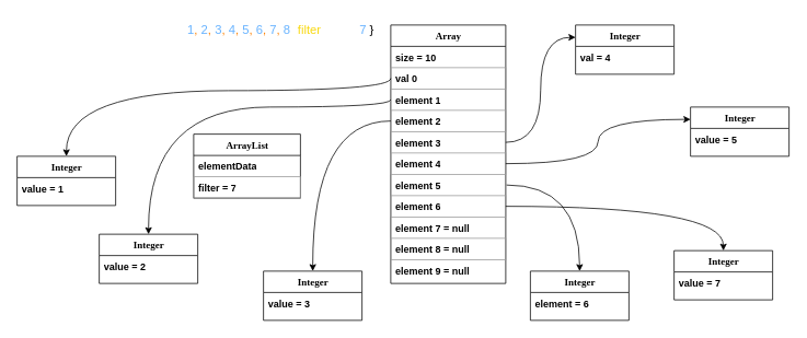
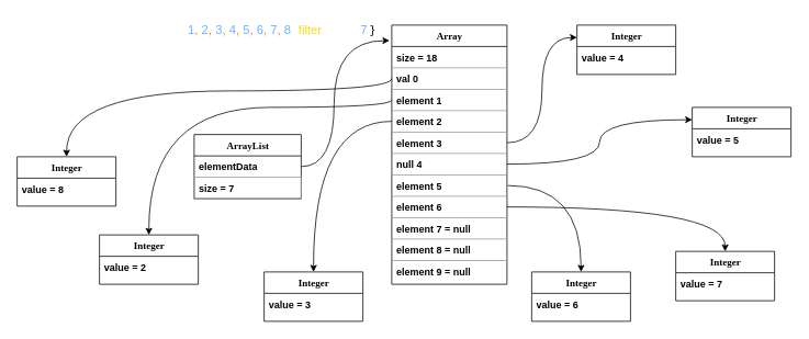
- <mxCell id="6" value="size = 10" style="text;html=1;align=left;verticalAlign=top;spacingLeft=4;spacingRight=4;whiteSpace=wrap;overflow=hidden;rotatable=0;points=[[0,0.5],[1,0.5]];portConstraint=eastwest;fontColor=#000000;fontStyle=1" parent="5" vertex="1"><mxGeometry y="26" width="140" height="26" as="geometry" /></mxCell>
+ <mxCell id="6" value="size = 18" style="text;html=1;align=left;verticalAlign=top;spacingLeft=4;spacingRight=4;whiteSpace=wrap;overflow=hidden;rotatable=0;points=[[0,0.5],[1,0.5]];portConstraint=eastwest;fontColor=#000000;fontStyle=1" parent="5" vertex="1"><mxGeometry y="26" width="140" height="26" as="geometry" /></mxCell>
- <mxCell id="26" value="val = 4" style="text;html=1;strokeColor=none;fillColor=none;align=left;verticalAlign=top;spacingLeft=4;spacingRight=4;whiteSpace=wrap;overflow=hidden;rotatable=0;points=[[0,0.5],[1,0.5]];portConstraint=eastwest;fontColor=#000000;fontStyle=1" parent="25" vertex="1"><mxGeometry y="26" width="120" height="26" as="geometry" /></mxCell>
+ <mxCell id="26" value="value = 4" style="text;html=1;strokeColor=none;fillColor=none;align=left;verticalAlign=top;spacingLeft=4;spacingRight=4;whiteSpace=wrap;overflow=hidden;rotatable=0;points=[[0,0.5],[1,0.5]];portConstraint=eastwest;fontColor=#000000;fontStyle=1" parent="25" vertex="1"><mxGeometry y="26" width="120" height="26" as="geometry" /></mxCell>
+ <mxCell id="20" style="edgeStyle=orthogonalEdgeStyle;rounded=0;orthogonalLoop=1;jettySize=auto;html=1;entryX=-0.019;entryY=0.06;entryDx=0;entryDy=0;entryPerimeter=0;curved=1;" parent="1" source="3" target="5" edge="1"><mxGeometry relative="1" as="geometry"><Array as="points"><mxPoint x="405" y="202" /><mxPoint x="405" y="49" /></Array></mxGeometry></mxCell>
- <mxCell id="11" value="element 4" style="text;html=1;strokeColor=#999999;fillColor=none;align=left;verticalAlign=top;spacingLeft=4;spacingRight=4;whiteSpace=wrap;overflow=hidden;rotatable=0;points=[[0,0.5],[1,0.5]];portConstraint=eastwest;fontColor=#000000;fontStyle=1" parent="5" vertex="1"><mxGeometry y="156" width="140" height="26" as="geometry" /></mxCell>
+ <mxCell id="11" value="null 4" style="text;html=1;strokeColor=#999999;fillColor=none;align=left;verticalAlign=top;spacingLeft=4;spacingRight=4;whiteSpace=wrap;overflow=hidden;rotatable=0;points=[[0,0.5],[1,0.5]];portConstraint=eastwest;fontColor=#000000;fontStyle=1" parent="5" vertex="1"><mxGeometry y="156" width="140" height="26" as="geometry" /></mxCell>
- <mxCell id="4" value="&lt;font color=&quot;#000000&quot;&gt;&lt;b&gt;filter = 7&lt;/b&gt;&lt;/font&gt;" style="text;html=1;strokeColor=#999999;fillColor=none;align=left;verticalAlign=top;spacingLeft=4;spacingRight=4;whiteSpace=wrap;overflow=hidden;rotatable=0;points=[[0,0.5],[1,0.5]];portConstraint=eastwest;" parent="2" vertex="1"><mxGeometry y="52" width="130" height="26" as="geometry" /></mxCell>
+ <mxCell id="4" value="&lt;font color=&quot;#000000&quot;&gt;&lt;b&gt;size = 7&lt;/b&gt;&lt;/font&gt;" style="text;html=1;strokeColor=#999999;fillColor=none;align=left;verticalAlign=top;spacingLeft=4;spacingRight=4;whiteSpace=wrap;overflow=hidden;rotatable=0;points=[[0,0.5],[1,0.5]];portConstraint=eastwest;" parent="2" vertex="1"><mxGeometry y="52" width="130" height="26" as="geometry" /></mxCell>
- <mxCell id="18" value="value = 1" style="text;html=1;strokeColor=none;fillColor=none;align=left;verticalAlign=top;spacingLeft=4;spacingRight=4;whiteSpace=wrap;overflow=hidden;rotatable=0;points=[[0,0.5],[1,0.5]];portConstraint=eastwest;fontColor=#000000;fontStyle=1" parent="17" vertex="1"><mxGeometry y="26" width="120" height="26" as="geometry" /></mxCell>
+ <mxCell id="18" value="value = 8" style="text;html=1;strokeColor=none;fillColor=none;align=left;verticalAlign=top;spacingLeft=4;spacingRight=4;whiteSpace=wrap;overflow=hidden;rotatable=0;points=[[0,0.5],[1,0.5]];portConstraint=eastwest;fontColor=#000000;fontStyle=1" parent="17" vertex="1"><mxGeometry y="26" width="120" height="26" as="geometry" /></mxCell>
- <mxCell id="30" value="element = 6" style="text;html=1;strokeColor=none;fillColor=none;align=left;verticalAlign=top;spacingLeft=4;spacingRight=4;whiteSpace=wrap;overflow=hidden;rotatable=0;points=[[0,0.5],[1,0.5]];portConstraint=eastwest;fontColor=#000000;fontStyle=1" parent="29" vertex="1"><mxGeometry y="26" width="120" height="26" as="geometry" /></mxCell>
+ <mxCell id="30" value="value = 6" style="text;html=1;strokeColor=none;fillColor=none;align=left;verticalAlign=top;spacingLeft=4;spacingRight=4;whiteSpace=wrap;overflow=hidden;rotatable=0;points=[[0,0.5],[1,0.5]];portConstraint=eastwest;fontColor=#000000;fontStyle=1" parent="29" vertex="1"><mxGeometry y="26" width="120" height="26" as="geometry" /></mxCell>
